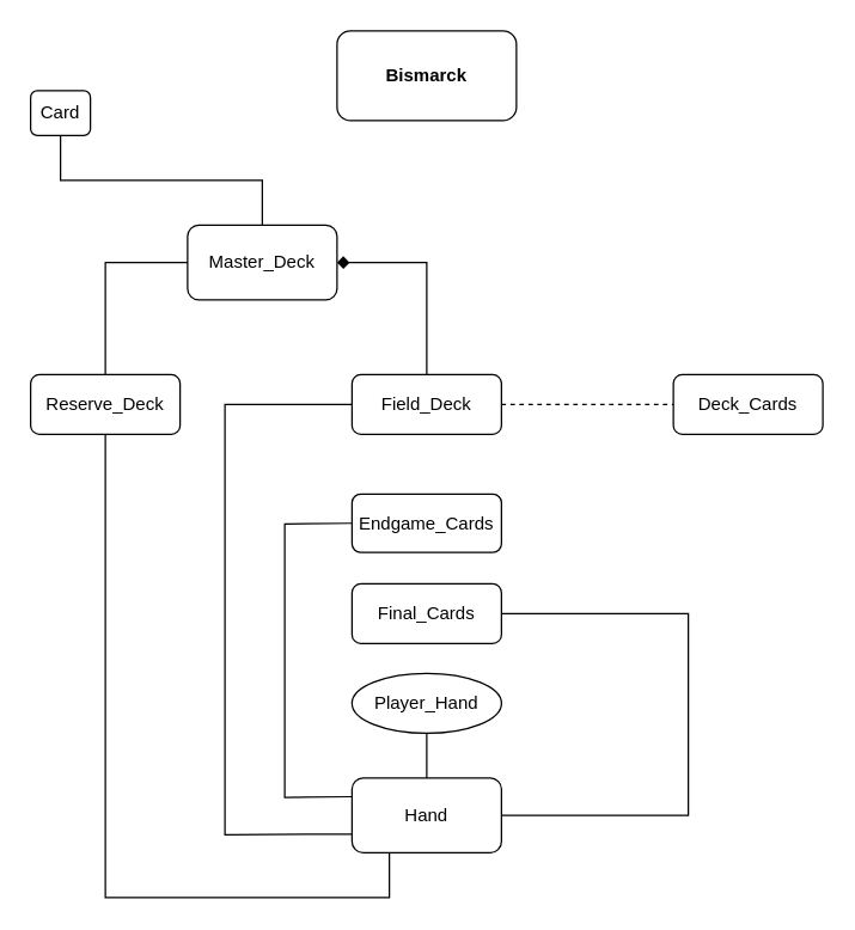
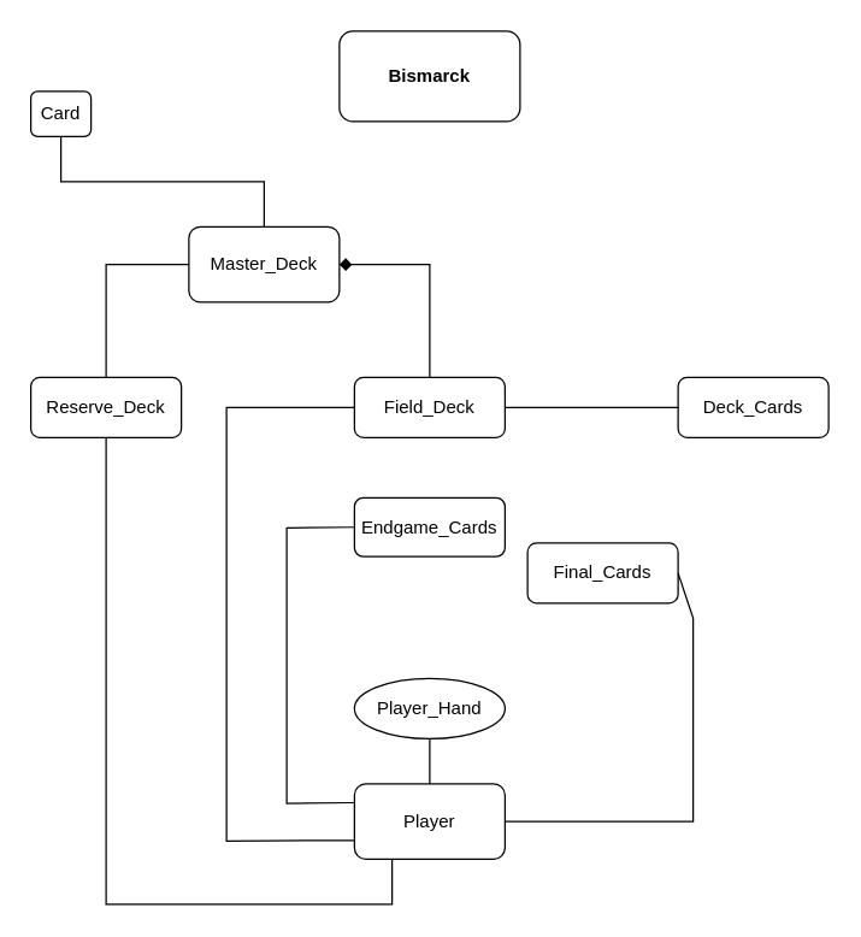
- <mxCell id="20" value="" style="endArrow=none;html=1;rounded=0;entryX=0;entryY=0.5;entryDx=0;entryDy=0;exitX=1;exitY=0.5;exitDx=0;exitDy=0;dashed=1;" edge="1" parent="1" source="5" target="9"><mxGeometry width="50" height="50" relative="1" as="geometry"><mxPoint x="400" y="360" as="sourcePoint" /><mxPoint x="450" y="310" as="targetPoint" /></mxGeometry></mxCell>
+ <mxCell id="20" value="" style="endArrow=none;html=1;rounded=0;entryX=0;entryY=0.5;entryDx=0;entryDy=0;exitX=1;exitY=0.5;exitDx=0;exitDy=0;" edge="1" parent="1" source="5" target="9"><mxGeometry width="50" height="50" relative="1" as="geometry"><mxPoint x="400" y="360" as="sourcePoint" /><mxPoint x="450" y="310" as="targetPoint" /></mxGeometry></mxCell>
- <mxCell id="7" value="&lt;div&gt;Final_Cards&lt;/div&gt;" style="rounded=1;whiteSpace=wrap;html=1;" vertex="1" parent="1"><mxGeometry x="235" y="390" width="100" height="40" as="geometry" /></mxCell>
+ <mxCell id="7" value="&lt;div&gt;Final_Cards&lt;/div&gt;" style="rounded=1;whiteSpace=wrap;html=1;" vertex="1" parent="1"><mxGeometry x="350" y="360" width="100" height="40" as="geometry" /></mxCell>
- <mxCell id="4" value="Hand" style="rounded=1;whiteSpace=wrap;html=1;" vertex="1" parent="1"><mxGeometry x="235" y="520" width="100" height="50" as="geometry" /></mxCell>
+ <mxCell id="4" value="Player" style="rounded=1;whiteSpace=wrap;html=1;" vertex="1" parent="1"><mxGeometry x="235" y="520" width="100" height="50" as="geometry" /></mxCell>
